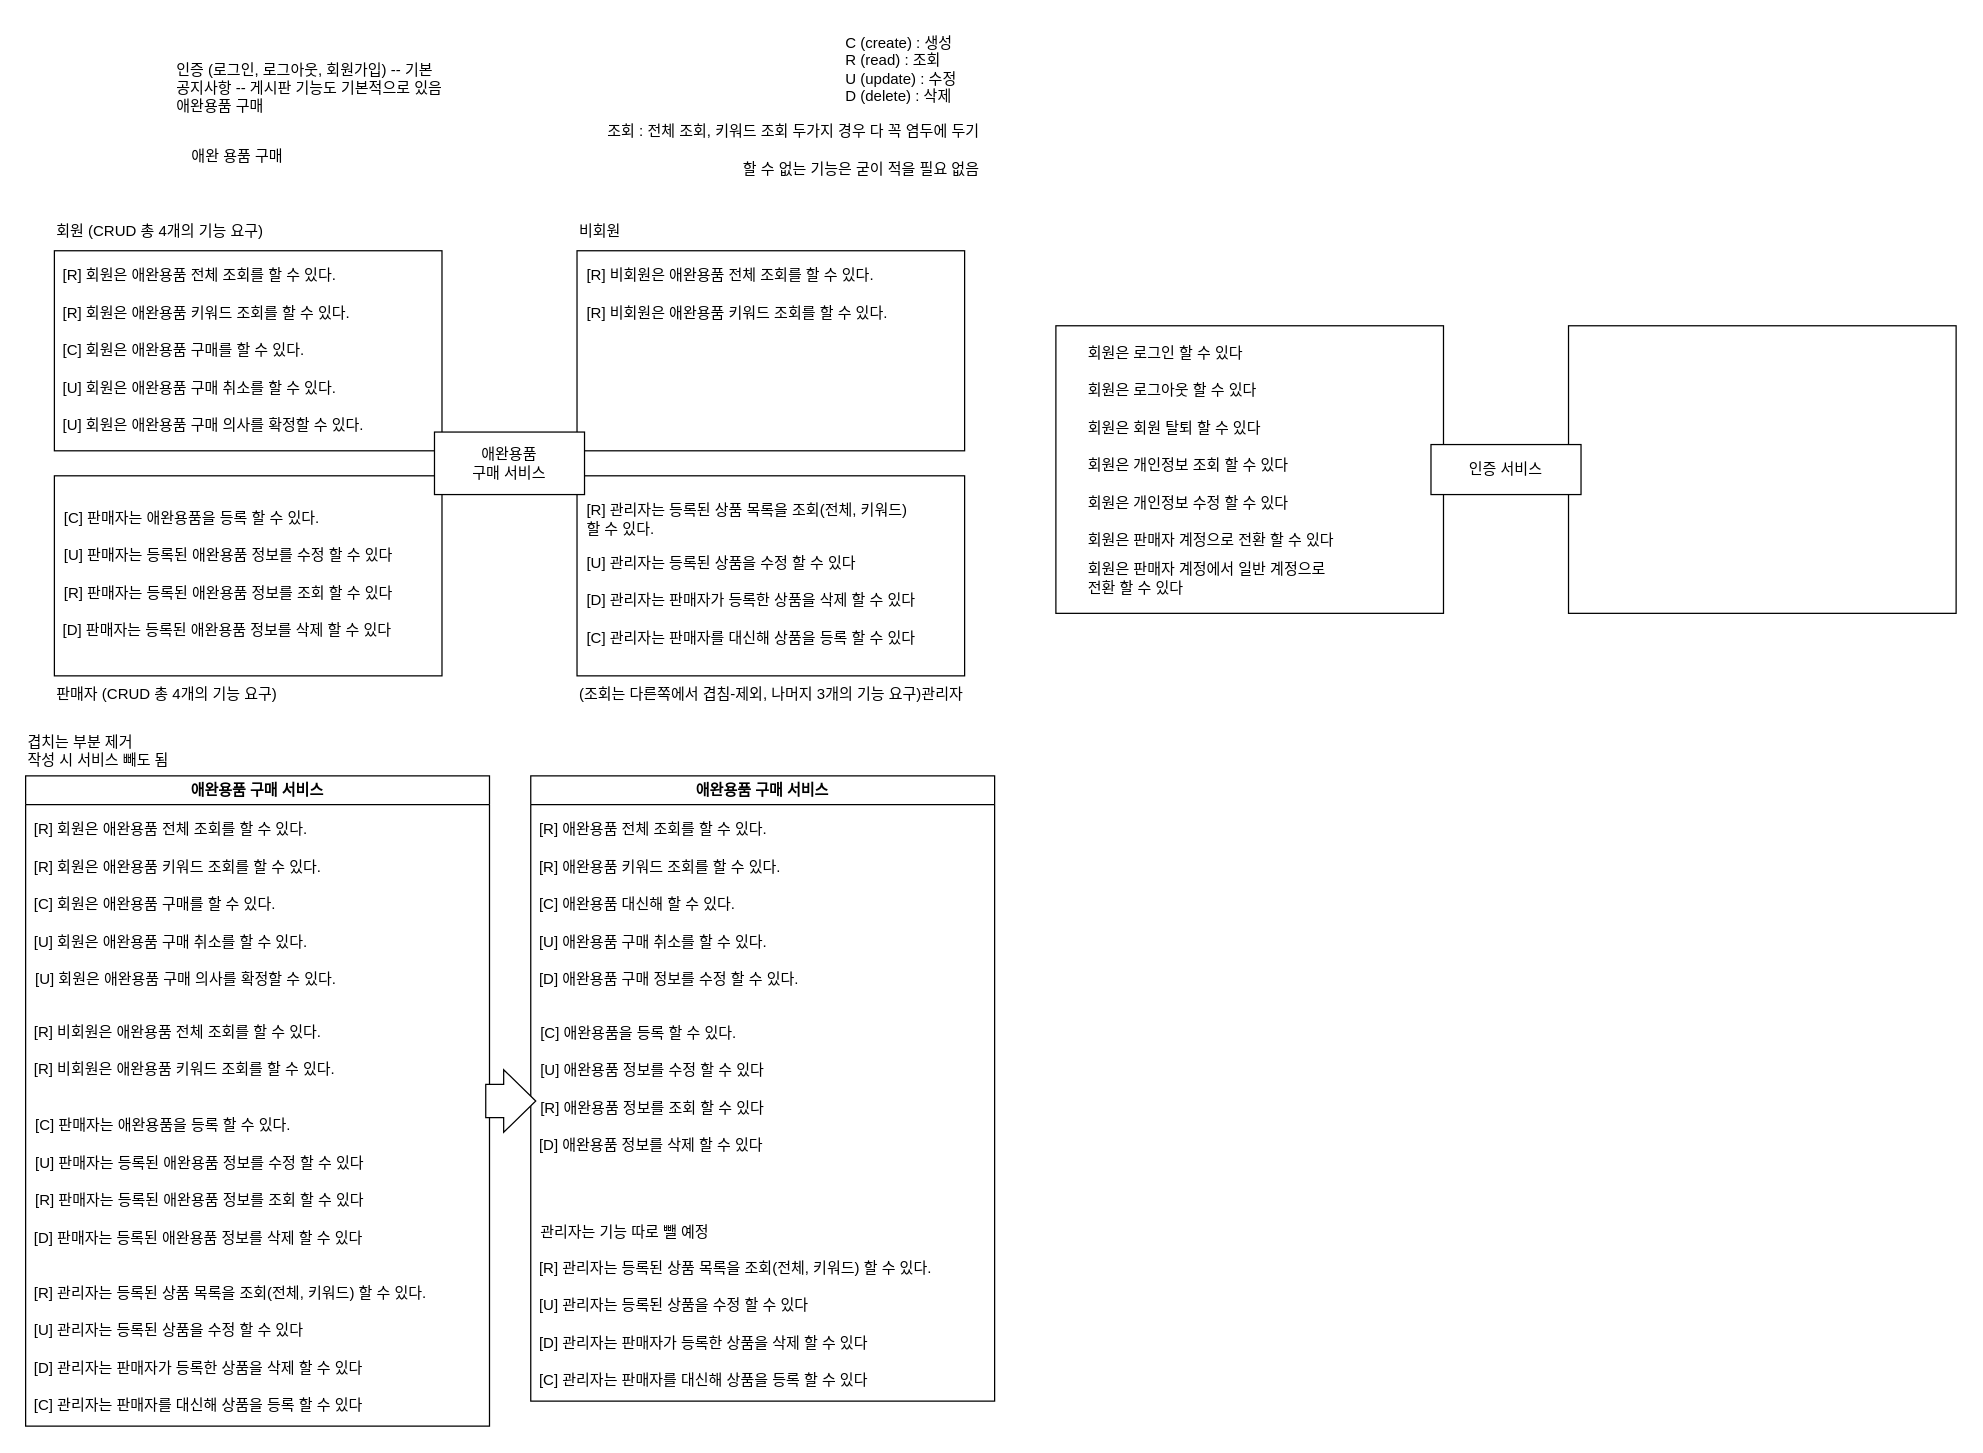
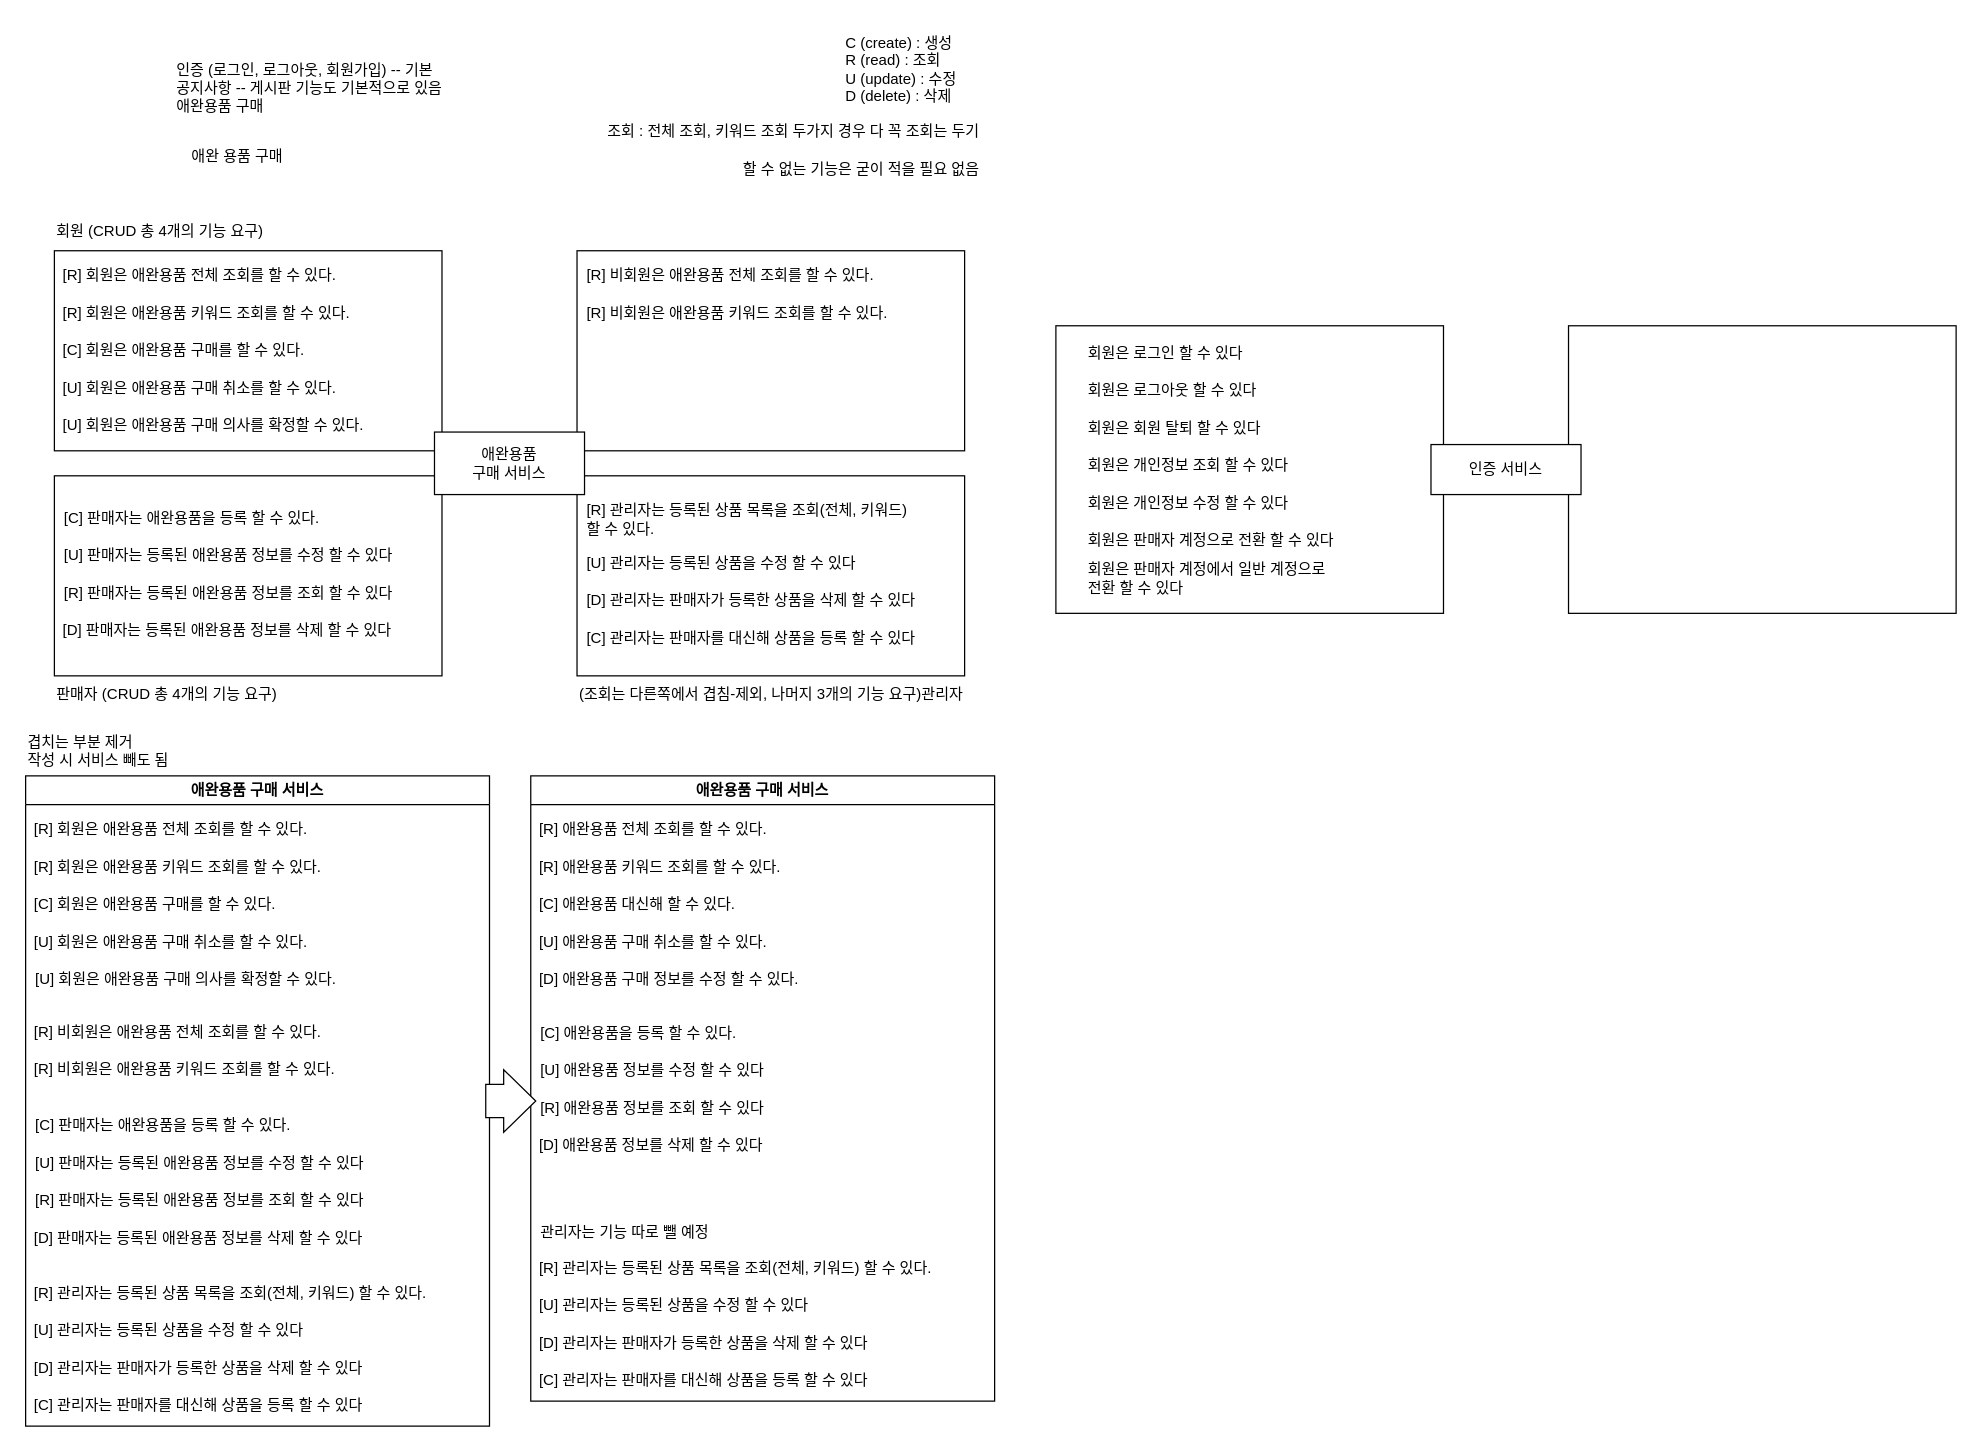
- <mxCell id="21" value="조회 : 전체 조회, 키워드 조회&amp;nbsp;&lt;span style=&quot;background-color: transparent; color: light-dark(rgb(0, 0, 0), rgb(255, 255, 255));&quot;&gt;두가지 경우 다 꼭 염두에 두기&lt;/span&gt;" style="text;html=1;align=right;verticalAlign=middle;resizable=0;points=[];autosize=1;strokeColor=none;fillColor=none;" vertex="1" parent="1"><mxGeometry x="444" y="90" width="340" height="30" as="geometry" /></mxCell>
+ <mxCell id="21" value="조회 : 전체 조회, 키워드 조회&amp;nbsp;&lt;span style=&quot;background-color: transparent; color: light-dark(rgb(0, 0, 0), rgb(255, 255, 255));&quot;&gt;두가지 경우 다 꼭 조회는 두기&lt;/span&gt;" style="text;html=1;align=right;verticalAlign=middle;resizable=0;points=[];autosize=1;strokeColor=none;fillColor=none;" vertex="1" parent="1"><mxGeometry x="444" y="90" width="340" height="30" as="geometry" /></mxCell>
- <mxCell id="10" value="비회원" style="text;html=1;align=left;verticalAlign=middle;resizable=0;points=[];autosize=1;strokeColor=none;fillColor=none;" vertex="1" parent="1"><mxGeometry x="461" y="170" width="60" height="30" as="geometry" /></mxCell>
